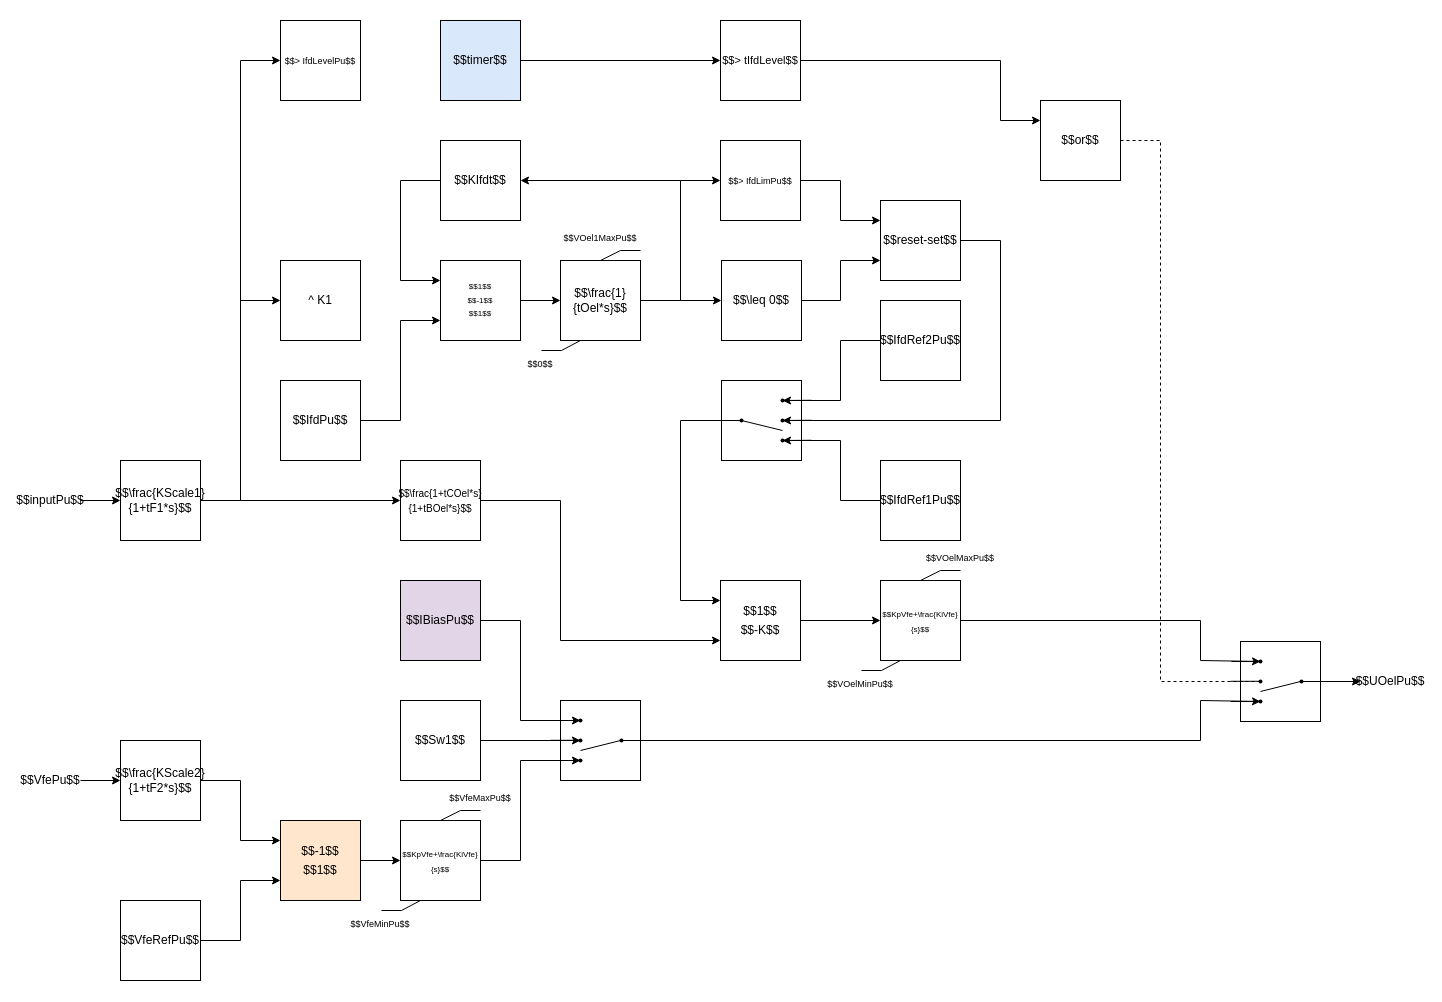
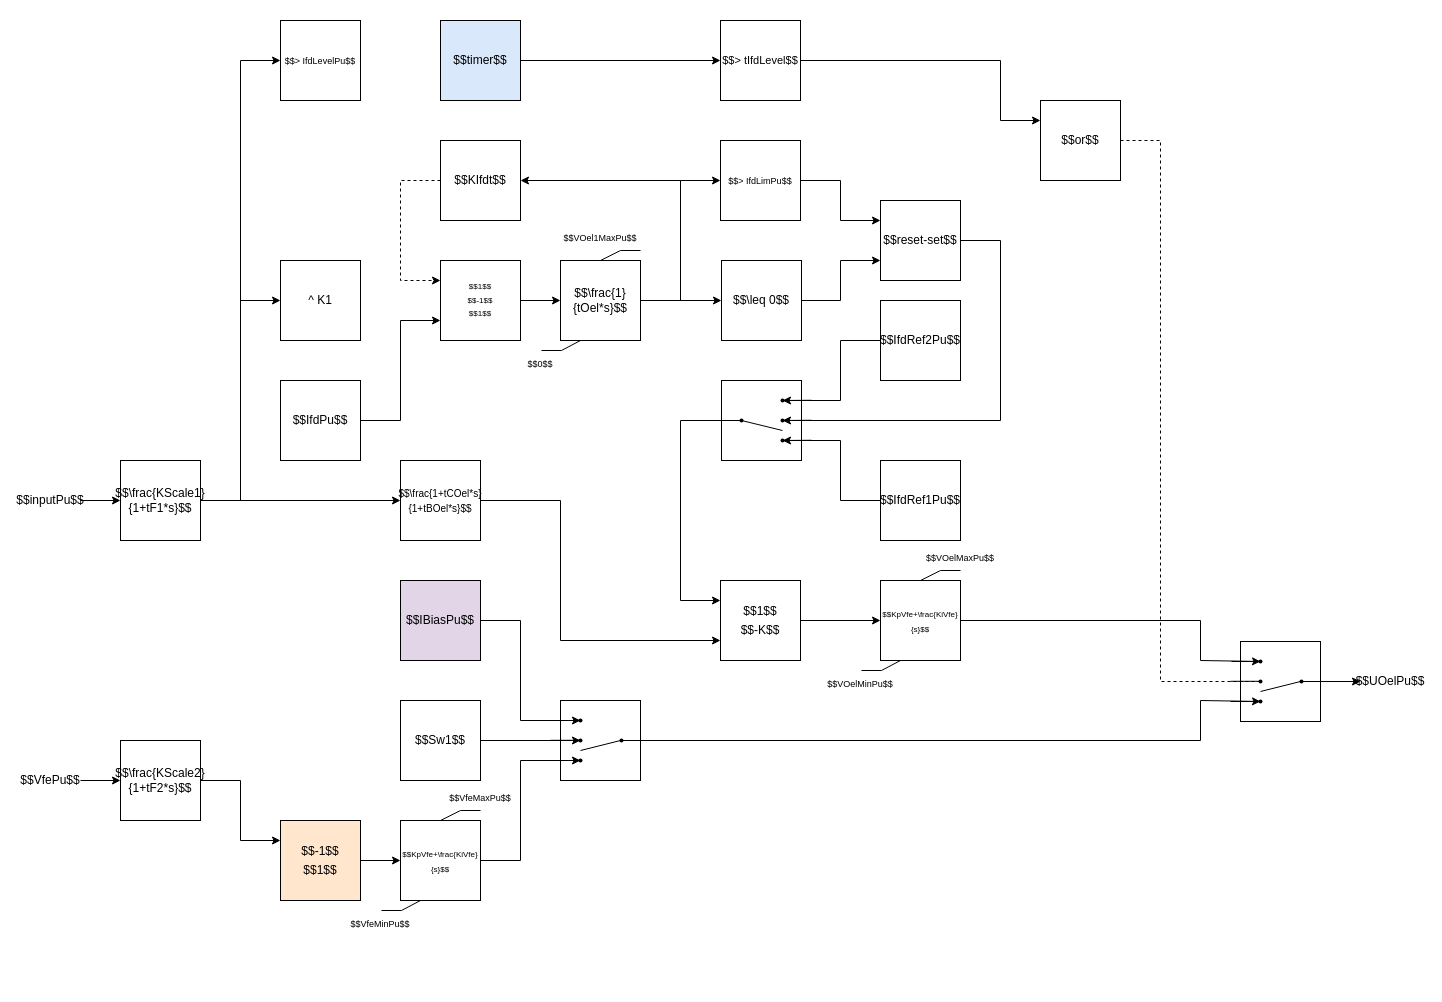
- <mxCell id="90" value="" style="endArrow=classic;html=1;rounded=0;exitX=0;exitY=0.5;exitDx=0;exitDy=0;entryX=0;entryY=0.25;entryDx=0;entryDy=0;" edge="1" parent="1" source="88" target="85"><mxGeometry width="50" height="50" relative="1" as="geometry"><mxPoint x="610" y="130" as="sourcePoint" /><mxPoint x="660" y="80" as="targetPoint" /><Array as="points"><mxPoint x="400" y="180" /><mxPoint x="400" y="280" /></Array></mxGeometry></mxCell>
+ <mxCell id="90" value="" style="endArrow=classic;html=1;rounded=0;exitX=0;exitY=0.5;exitDx=0;exitDy=0;entryX=0;entryY=0.25;entryDx=0;entryDy=0;dashed=1;" edge="1" parent="1" source="88" target="85"><mxGeometry width="50" height="50" relative="1" as="geometry"><mxPoint x="610" y="130" as="sourcePoint" /><mxPoint x="660" y="80" as="targetPoint" /><Array as="points"><mxPoint x="400" y="180" /><mxPoint x="400" y="280" /></Array></mxGeometry></mxCell>
- <mxCell id="28" value="" style="endArrow=classic;html=1;rounded=0;exitX=1;exitY=0.5;exitDx=0;exitDy=0;entryX=0;entryY=0.75;entryDx=0;entryDy=0;" edge="1" parent="1" source="26" target="23"><mxGeometry width="50" height="50" relative="1" as="geometry"><mxPoint x="620" y="640" as="sourcePoint" /><mxPoint x="670" y="590" as="targetPoint" /><Array as="points"><mxPoint y="940" x="240" /><mxPoint y="880" x="240" /></Array></mxGeometry></mxCell>
- <mxCell id="26" value="&lt;span style=&quot;background-color: initial;&quot;&gt;$$VfeRefPu$$&lt;/span&gt;" style="whiteSpace=wrap;html=1;aspect=fixed;" vertex="1" parent="1"><mxGeometry x="120" y="900" width="80" height="80" as="geometry" /></mxCell>
